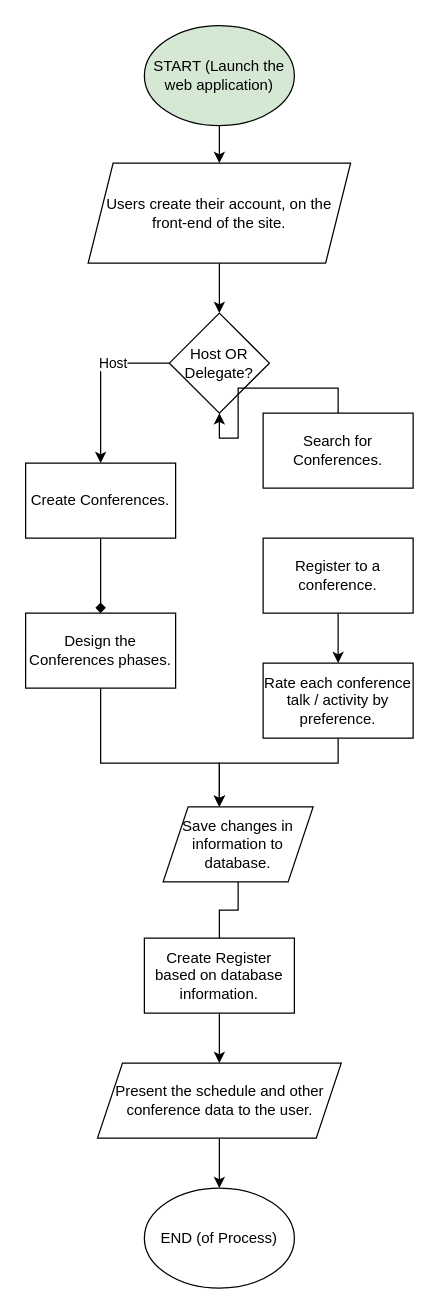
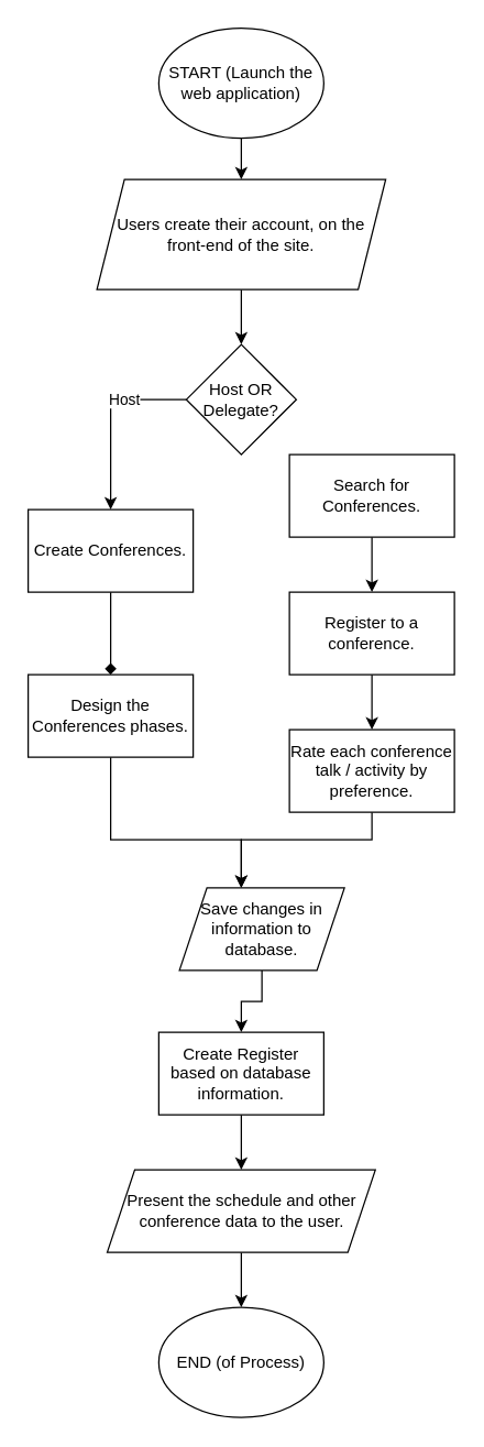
- <mxCell id="3" value="START (Launch the web application)" style="ellipse;whiteSpace=wrap;html=1;fillColor=#d5e8d4;" vertex="1" parent="1"><mxGeometry x="115" y="20" width="120" height="80" as="geometry" /></mxCell>
+ <mxCell id="3" value="START (Launch the web application)" style="ellipse;whiteSpace=wrap;html=1;" vertex="1" parent="1"><mxGeometry x="115" y="20" width="120" height="80" as="geometry" /></mxCell>
- <mxCell id="10" value="" style="edgeStyle=orthogonalEdgeStyle;rounded=0;orthogonalLoop=1;jettySize=auto;html=1;" edge="1" parent="1" source="11" target="7"><mxGeometry relative="1" as="geometry" /></mxCell>
+ <mxCell id="10" value="" style="edgeStyle=orthogonalEdgeStyle;rounded=0;orthogonalLoop=1;jettySize=auto;html=1;" edge="1" parent="1" source="11" target="13"><mxGeometry relative="1" as="geometry" /></mxCell>
- <mxCell id="18" value="" style="edgeStyle=orthogonalEdgeStyle;rounded=0;orthogonalLoop=1;jettySize=auto;html=1;endArrow=none;" edge="1" parent="1" source="19" target="21"><mxGeometry relative="1" as="geometry" /></mxCell>
+ <mxCell id="18" value="" style="edgeStyle=orthogonalEdgeStyle;rounded=0;orthogonalLoop=1;jettySize=auto;html=1;" edge="1" parent="1" source="19" target="21"><mxGeometry relative="1" as="geometry" /></mxCell>
